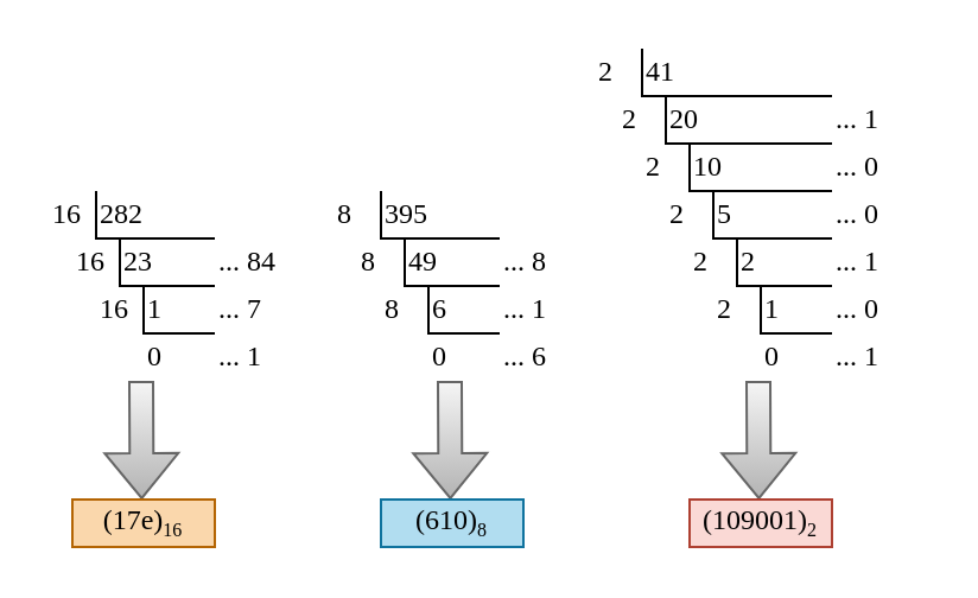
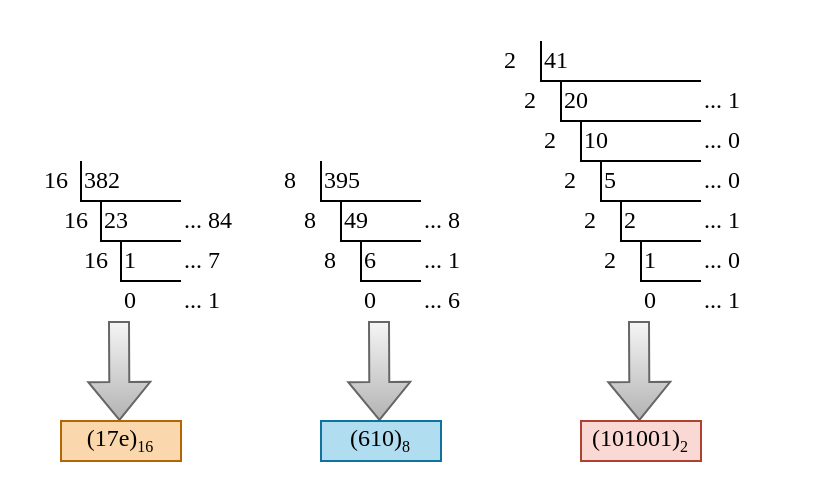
- <mxCell id="2" value="&lt;font face=&quot;Comic Sans MS&quot;&gt;282&lt;/font&gt;" style="text;html=1;strokeColor=none;fillColor=none;align=left;verticalAlign=middle;whiteSpace=wrap;rounded=0;" vertex="1" parent="1"><mxGeometry x="40" y="80" width="30" height="20" as="geometry" /></mxCell>
+ <mxCell id="2" value="&lt;font face=&quot;Comic Sans MS&quot;&gt;382&lt;/font&gt;" style="text;html=1;strokeColor=none;fillColor=none;align=left;verticalAlign=middle;whiteSpace=wrap;rounded=0;" vertex="1" parent="1"><mxGeometry x="40" y="80" width="30" height="20" as="geometry" /></mxCell>
- <mxCell id="58" value="&lt;font face=&quot;Comic Sans MS&quot;&gt;(109001)&lt;sub&gt;&lt;font style=&quot;font-size: 8px;&quot;&gt;2&lt;/font&gt;&lt;/sub&gt;&lt;/font&gt;" style="text;html=1;strokeColor=#ae4132;fillColor=#fad9d5;align=center;verticalAlign=middle;whiteSpace=wrap;rounded=0;" vertex="1" parent="1"><mxGeometry x="290" y="210" width="60" height="20" as="geometry" /></mxCell>
+ <mxCell id="58" value="&lt;font face=&quot;Comic Sans MS&quot;&gt;(101001)&lt;sub&gt;&lt;font style=&quot;font-size: 8px;&quot;&gt;2&lt;/font&gt;&lt;/sub&gt;&lt;/font&gt;" style="text;html=1;strokeColor=#ae4132;fillColor=#fad9d5;align=center;verticalAlign=middle;whiteSpace=wrap;rounded=0;" vertex="1" parent="1"><mxGeometry x="290" y="210" width="60" height="20" as="geometry" /></mxCell>
